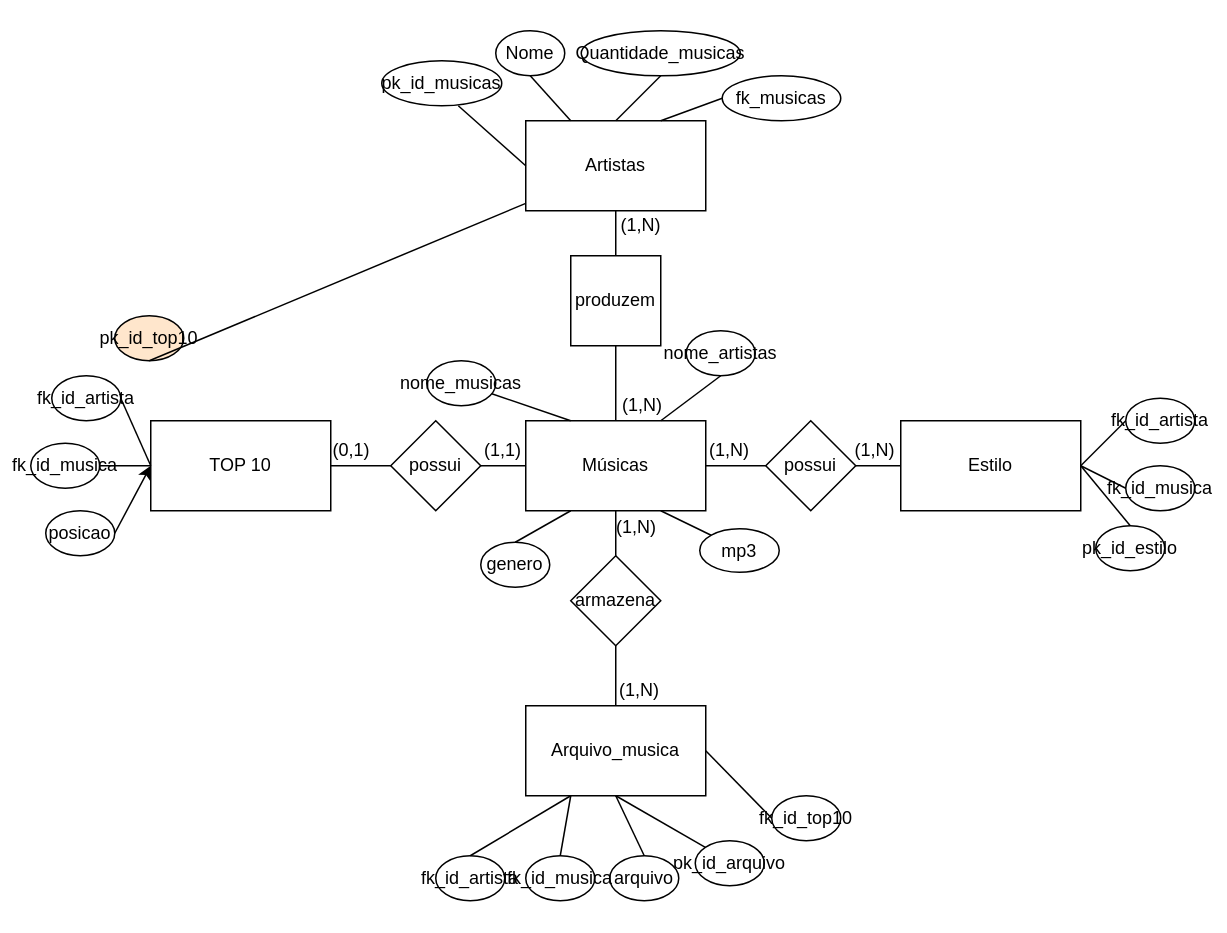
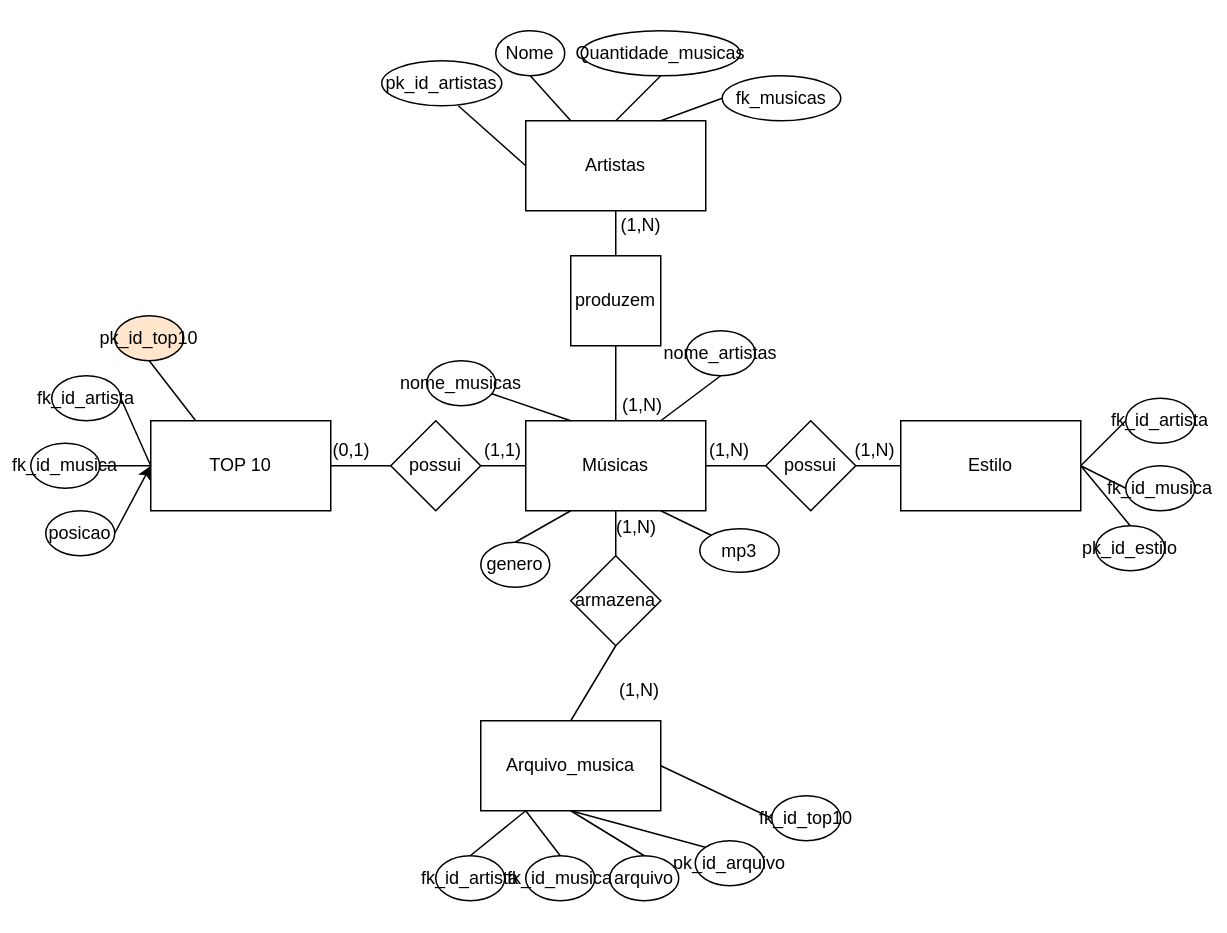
- <mxCell id="27" value="pk_id_musicas" style="ellipse;whiteSpace=wrap;html=1;" vertex="1" parent="1"><mxGeometry x="254" y="40" width="80" height="30" as="geometry" /></mxCell>
+ <mxCell id="27" value="pk_id_artistas" style="ellipse;whiteSpace=wrap;html=1;" vertex="1" parent="1"><mxGeometry x="254" y="40" width="80" height="30" as="geometry" /></mxCell>
- <mxCell id="66" value="" style="endArrow=none;html=1;rounded=0;exitX=0.5;exitY=1;exitDx=0;exitDy=0;" edge="1" parent="1" source="35" target="3"><mxGeometry width="50" height="50" relative="1" as="geometry"><mxPoint y="275" as="sourcePoint" x="90" /><mxPoint x="110" y="320" as="targetPoint" /></mxGeometry></mxCell>
+ <mxCell id="66" value="" style="endArrow=none;html=1;rounded=0;entryX=0.25;entryY=0;entryDx=0;entryDy=0;exitX=0.5;exitY=1;exitDx=0;exitDy=0;" edge="1" parent="1" source="35" target="4"><mxGeometry width="50" height="50" relative="1" as="geometry"><mxPoint y="275" as="sourcePoint" x="90" /><mxPoint x="110" y="320" as="targetPoint" /></mxGeometry></mxCell>
- <mxCell id="6" value="Arquivo_musica" style="rounded=0;whiteSpace=wrap;html=1;" vertex="1" parent="1"><mxGeometry x="350" y="470" width="120" height="60" as="geometry" /></mxCell>
+ <mxCell id="6" value="Arquivo_musica" style="rounded=0;whiteSpace=wrap;html=1;" vertex="1" parent="1"><mxGeometry x="320" y="480" width="120" height="60" as="geometry" /></mxCell>
